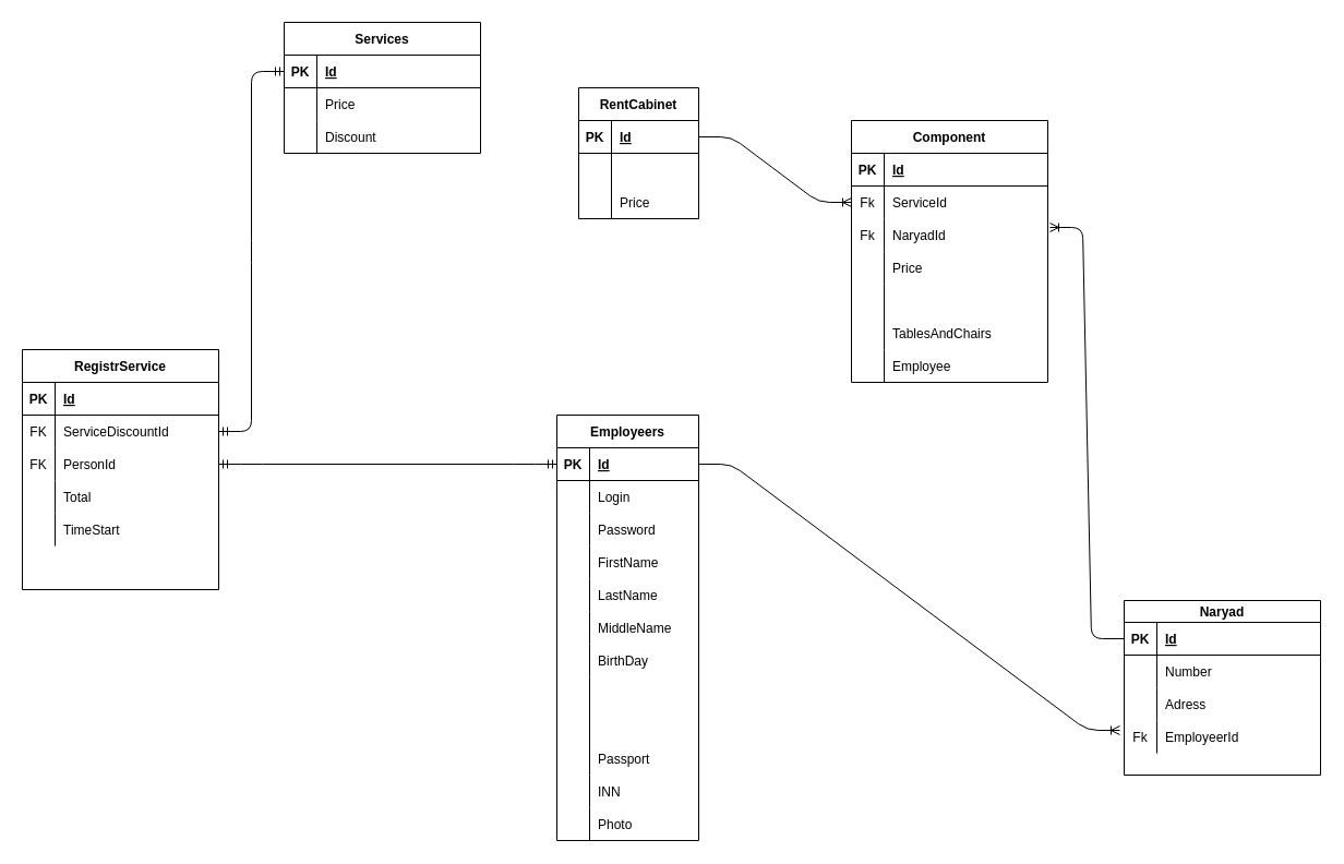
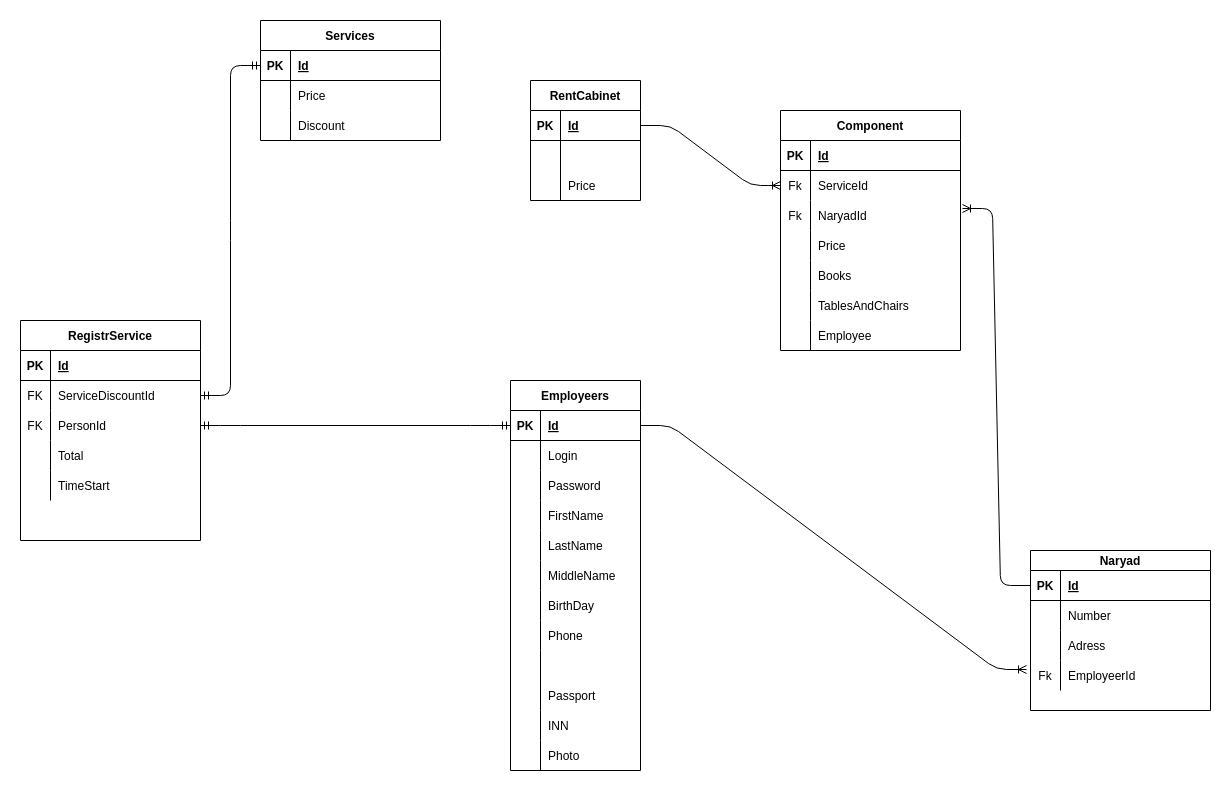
+ <mxCell id="92" value="Books" style="shape=partialRectangle;connectable=0;fillColor=none;top=0;left=0;bottom=0;right=0;align=left;spacingLeft=6;overflow=hidden;" parent="90" vertex="1"><mxGeometry x="30" width="150" height="30" as="geometry" /></mxCell>
+ <mxCell id="26" value="Phone" style="shape=partialRectangle;connectable=0;fillColor=none;top=0;left=0;bottom=0;right=0;align=left;spacingLeft=6;overflow=hidden;" parent="24" vertex="1"><mxGeometry x="30" width="100" height="30" as="geometry" /></mxCell>
